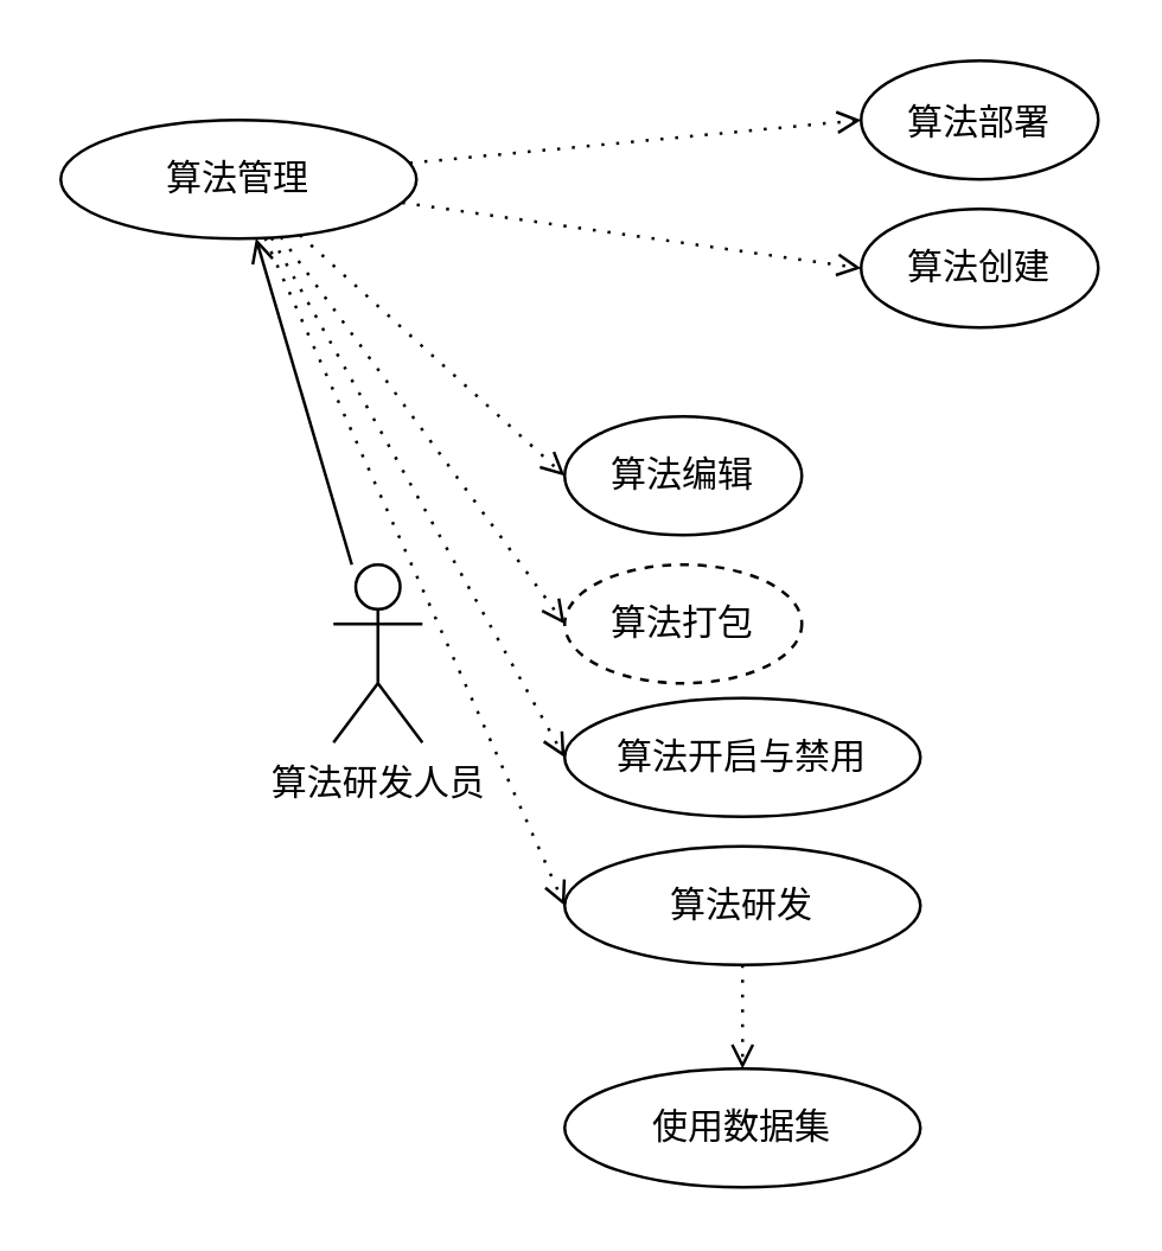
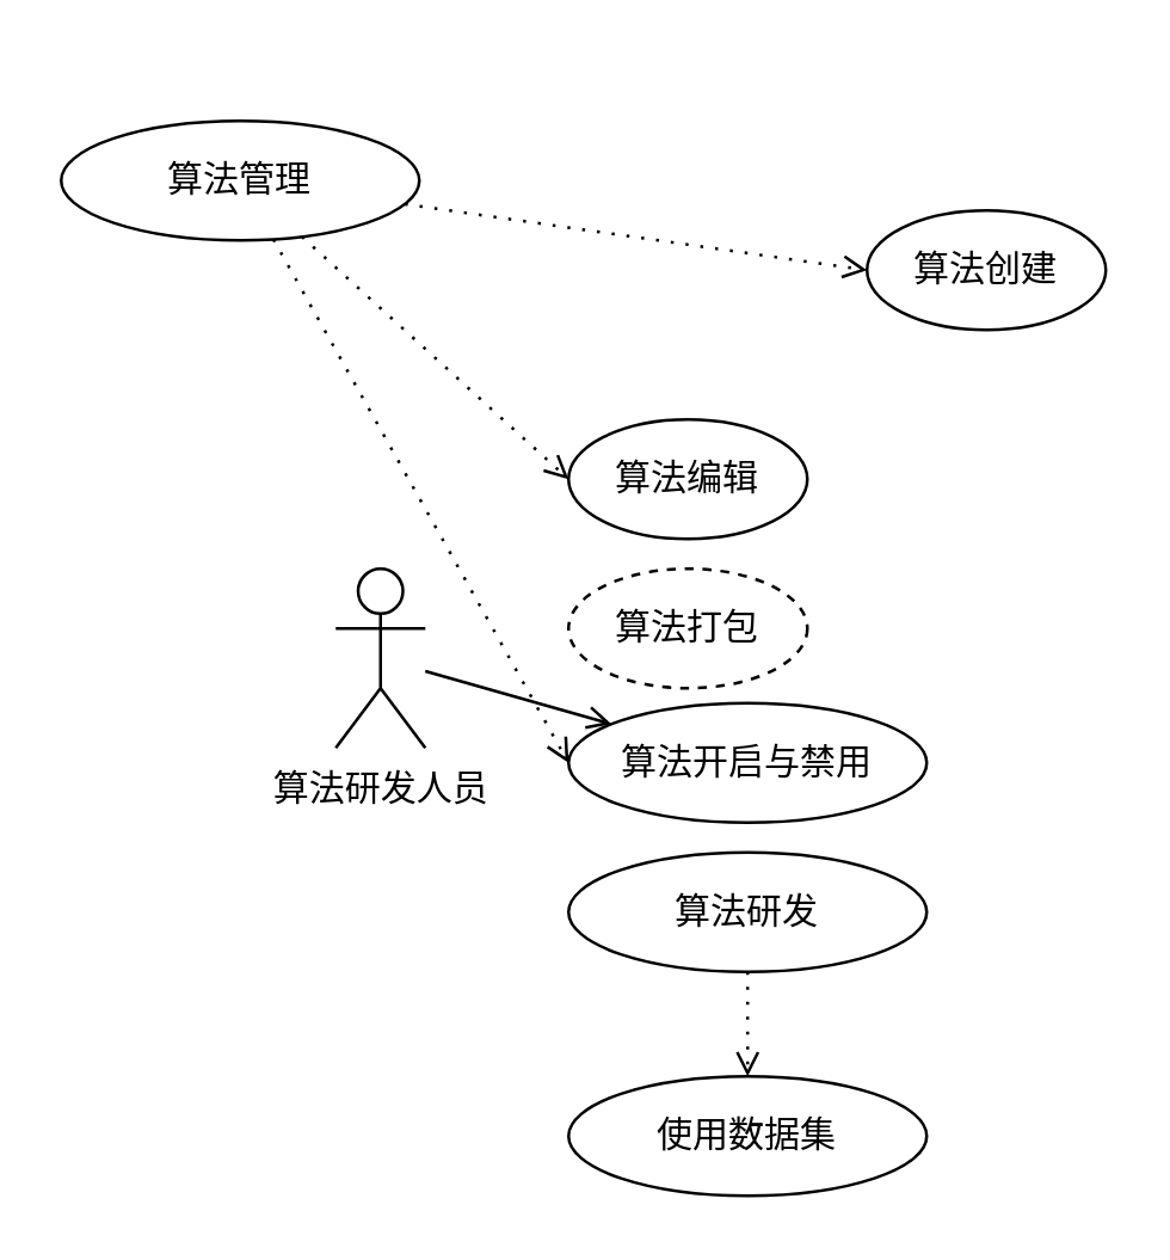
- <mxCell id="12" value="&lt;p style=&quot;line-height: 100%;&quot;&gt;算法部署&lt;/p&gt;" style="ellipse;whiteSpace=wrap;html=1;verticalAlign=middle;" parent="1" vertex="1"><mxGeometry x="290" y="20" width="80" height="40" as="geometry" /></mxCell>
- <mxCell id="6" value="" style="rounded=0;orthogonalLoop=1;jettySize=auto;html=1;dashed=1;dashPattern=1 4;strokeWidth=1;jumpSize=6;endArrow=open;endFill=0;entryX=0;entryY=0.5;entryDx=0;entryDy=0;" parent="1" source="9" target="12" edge="1"><mxGeometry relative="1" as="geometry" /></mxCell>
- <mxCell id="2" value="" style="rounded=0;orthogonalLoop=1;jettySize=auto;html=1;endArrow=open;endFill=0;" parent="1" source="3" target="9" edge="1"><mxGeometry relative="1" as="geometry" /></mxCell>
+ <mxCell id="2" value="" style="rounded=0;orthogonalLoop=1;jettySize=auto;html=1;endArrow=open;endFill=0;" parent="1" source="3" target="14" edge="1"><mxGeometry relative="1" as="geometry" /></mxCell>
- <mxCell id="7" value="" style="rounded=0;orthogonalLoop=1;jettySize=auto;html=1;dashed=1;dashPattern=1 4;strokeWidth=1;jumpSize=6;endArrow=open;endFill=0;entryX=0;entryY=0.5;entryDx=0;entryDy=0;" parent="1" source="9" target="13" edge="1"><mxGeometry relative="1" as="geometry" /></mxCell>
- <mxCell id="15" value="" style="rounded=0;orthogonalLoop=1;jettySize=auto;html=1;dashed=1;dashPattern=1 4;strokeWidth=1;jumpSize=6;endArrow=open;endFill=0;entryX=0;entryY=0.5;entryDx=0;entryDy=0;" parent="1" source="9" target="16" edge="1"><mxGeometry relative="1" as="geometry"><mxPoint x="95" y="141" as="sourcePoint" /></mxGeometry></mxCell>
